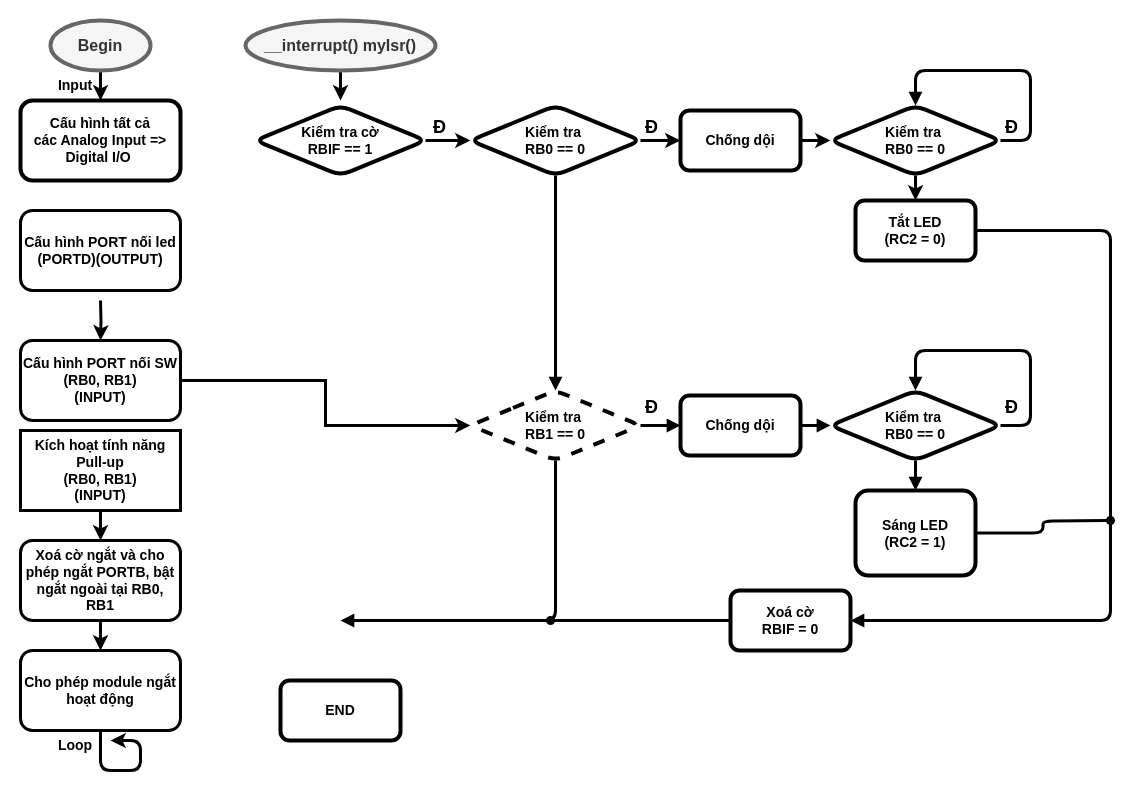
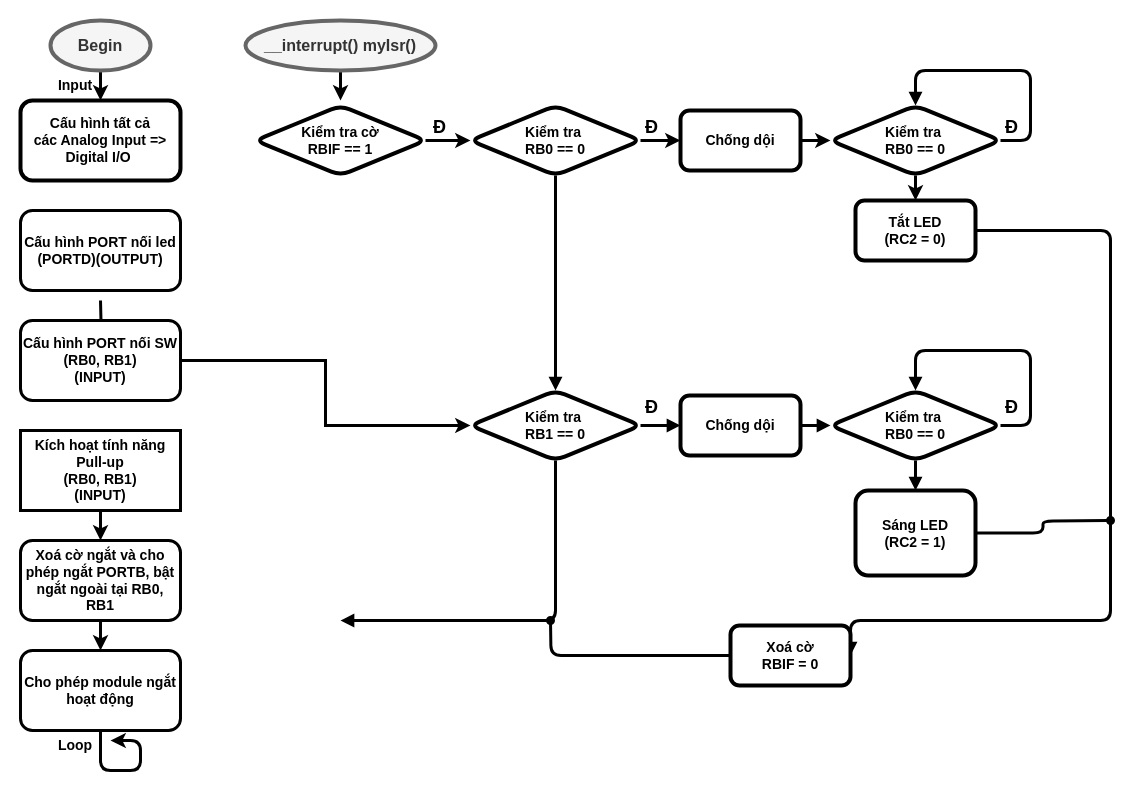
- <mxCell id="8" value="&lt;blockquote style=&quot;margin: 0 0 0 40px ; border: none ; padding: 0px&quot;&gt;&lt;/blockquote&gt;&lt;blockquote style=&quot;margin: 0 0 0 40px ; border: none ; padding: 0px&quot;&gt;&lt;blockquote style=&quot;margin: 0 0 0 40px ; border: none ; padding: 0px&quot;&gt;&lt;blockquote style=&quot;margin: 0 0 0 40px ; border: none ; padding: 0px&quot;&gt;&lt;/blockquote&gt;&lt;/blockquote&gt;&lt;/blockquote&gt;&lt;div&gt;&lt;div&gt;&lt;span style=&quot;font-size: 14px&quot;&gt;&lt;b&gt;Cấu hình PORT nối SW&lt;/b&gt;&lt;/span&gt;&lt;/div&gt;&lt;/div&gt;&lt;div&gt;&lt;span style=&quot;font-size: 14px&quot;&gt;&lt;b&gt;(RB0, RB1)&lt;/b&gt;&lt;/span&gt;&lt;/div&gt;&lt;b style=&quot;font-size: 14px&quot;&gt;(INPUT)&lt;/b&gt;&lt;blockquote style=&quot;margin: 0 0 0 40px ; border: none ; padding: 0px&quot;&gt;&lt;/blockquote&gt;&lt;blockquote style=&quot;margin: 0 0 0 40px ; border: none ; padding: 0px&quot;&gt;&lt;/blockquote&gt;&lt;blockquote style=&quot;margin: 0 0 0 40px ; border: none ; padding: 0px&quot;&gt;&lt;/blockquote&gt;" style="rounded=1;whiteSpace=wrap;html=1;strokeWidth=3;" vertex="1" parent="1"><mxGeometry x="20" y="340" width="160" height="80" as="geometry" /></mxCell>
+ <mxCell id="8" value="&lt;blockquote style=&quot;margin: 0 0 0 40px ; border: none ; padding: 0px&quot;&gt;&lt;/blockquote&gt;&lt;blockquote style=&quot;margin: 0 0 0 40px ; border: none ; padding: 0px&quot;&gt;&lt;blockquote style=&quot;margin: 0 0 0 40px ; border: none ; padding: 0px&quot;&gt;&lt;blockquote style=&quot;margin: 0 0 0 40px ; border: none ; padding: 0px&quot;&gt;&lt;/blockquote&gt;&lt;/blockquote&gt;&lt;/blockquote&gt;&lt;div&gt;&lt;div&gt;&lt;span style=&quot;font-size: 14px&quot;&gt;&lt;b&gt;Cấu hình PORT nối SW&lt;/b&gt;&lt;/span&gt;&lt;/div&gt;&lt;/div&gt;&lt;div&gt;&lt;span style=&quot;font-size: 14px&quot;&gt;&lt;b&gt;(RB0, RB1)&lt;/b&gt;&lt;/span&gt;&lt;/div&gt;&lt;b style=&quot;font-size: 14px&quot;&gt;(INPUT)&lt;/b&gt;&lt;blockquote style=&quot;margin: 0 0 0 40px ; border: none ; padding: 0px&quot;&gt;&lt;/blockquote&gt;&lt;blockquote style=&quot;margin: 0 0 0 40px ; border: none ; padding: 0px&quot;&gt;&lt;/blockquote&gt;&lt;blockquote style=&quot;margin: 0 0 0 40px ; border: none ; padding: 0px&quot;&gt;&lt;/blockquote&gt;" style="rounded=1;whiteSpace=wrap;html=1;strokeWidth=3;" vertex="1" parent="1"><mxGeometry x="20" y="320" width="160" height="80" as="geometry" /></mxCell>
- <mxCell id="32" value="&lt;b&gt;&lt;font style=&quot;font-size: 14px&quot;&gt;Kiểm tra&amp;nbsp;&lt;br&gt;RB1 == 0&lt;br&gt;&lt;/font&gt;&lt;/b&gt;" style="rhombus;whiteSpace=wrap;html=1;rounded=1;strokeWidth=4;dashed=1;" vertex="1" parent="1"><mxGeometry x="470" y="390" width="170" height="70" as="geometry" /></mxCell>
+ <mxCell id="32" value="&lt;b&gt;&lt;font style=&quot;font-size: 14px&quot;&gt;Kiểm tra&amp;nbsp;&lt;br&gt;RB1 == 0&lt;br&gt;&lt;/font&gt;&lt;/b&gt;" style="rhombus;whiteSpace=wrap;html=1;rounded=1;strokeWidth=4;" vertex="1" parent="1"><mxGeometry x="470" y="390" width="170" height="70" as="geometry" /></mxCell>
- <mxCell id="48" value="&lt;b&gt;&lt;font style=&quot;font-size: 14px&quot;&gt;Xoá cờ&lt;br&gt;&lt;/font&gt;&lt;/b&gt;&lt;b&gt;&lt;font style=&quot;font-size: 14px&quot;&gt;RBIF = 0&lt;/font&gt;&lt;/b&gt;&lt;b&gt;&lt;font style=&quot;font-size: 14px&quot;&gt;&lt;br&gt;&lt;/font&gt;&lt;/b&gt;" style="whiteSpace=wrap;html=1;rounded=1;strokeWidth=4;" vertex="1" parent="1"><mxGeometry x="730" y="590" width="120" height="60" as="geometry" /></mxCell>
+ <mxCell id="48" value="&lt;b&gt;&lt;font style=&quot;font-size: 14px&quot;&gt;Xoá cờ&lt;br&gt;&lt;/font&gt;&lt;/b&gt;&lt;b&gt;&lt;font style=&quot;font-size: 14px&quot;&gt;RBIF = 0&lt;/font&gt;&lt;/b&gt;&lt;b&gt;&lt;font style=&quot;font-size: 14px&quot;&gt;&lt;br&gt;&lt;/font&gt;&lt;/b&gt;" style="whiteSpace=wrap;html=1;rounded=1;strokeWidth=4;" vertex="1" parent="1"><mxGeometry x="730" y="625" width="120" height="60" as="geometry" /></mxCell>
- <mxCell id="26" value="&lt;font style=&quot;font-size: 14px&quot;&gt;&lt;b&gt;END&lt;/b&gt;&lt;/font&gt;" style="whiteSpace=wrap;html=1;rounded=1;strokeWidth=4;" vertex="1" parent="1"><mxGeometry x="280" y="680" width="120" height="60" as="geometry" /></mxCell>
